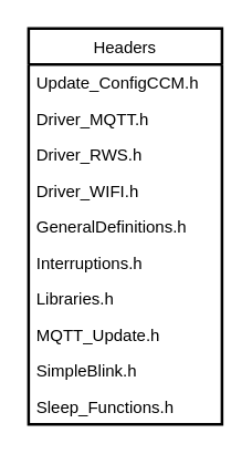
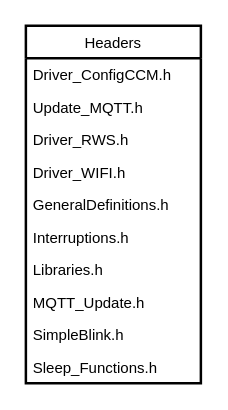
- <mxCell id="3" value="Update_ConfigCCM.h" style="text;strokeColor=none;fillColor=none;align=left;verticalAlign=top;spacingLeft=4;spacingRight=4;overflow=hidden;rotatable=0;points=[[0,0.5],[1,0.5]];portConstraint=eastwest;fontColor=#000000;" parent="2" vertex="1"><mxGeometry y="26" width="140" height="26" as="geometry" /></mxCell>
+ <mxCell id="3" value="Driver_ConfigCCM.h" style="text;strokeColor=none;fillColor=none;align=left;verticalAlign=top;spacingLeft=4;spacingRight=4;overflow=hidden;rotatable=0;points=[[0,0.5],[1,0.5]];portConstraint=eastwest;fontColor=#000000;" parent="2" vertex="1"><mxGeometry y="26" width="140" height="26" as="geometry" /></mxCell>
- <mxCell id="4" value="Driver_MQTT.h" style="text;strokeColor=none;fillColor=none;align=left;verticalAlign=top;spacingLeft=4;spacingRight=4;overflow=hidden;rotatable=0;points=[[0,0.5],[1,0.5]];portConstraint=eastwest;fontColor=#000000;" parent="2" vertex="1"><mxGeometry y="52" width="140" height="26" as="geometry" /></mxCell>
+ <mxCell id="4" value="Update_MQTT.h" style="text;strokeColor=none;fillColor=none;align=left;verticalAlign=top;spacingLeft=4;spacingRight=4;overflow=hidden;rotatable=0;points=[[0,0.5],[1,0.5]];portConstraint=eastwest;fontColor=#000000;" parent="2" vertex="1"><mxGeometry y="52" width="140" height="26" as="geometry" /></mxCell>
